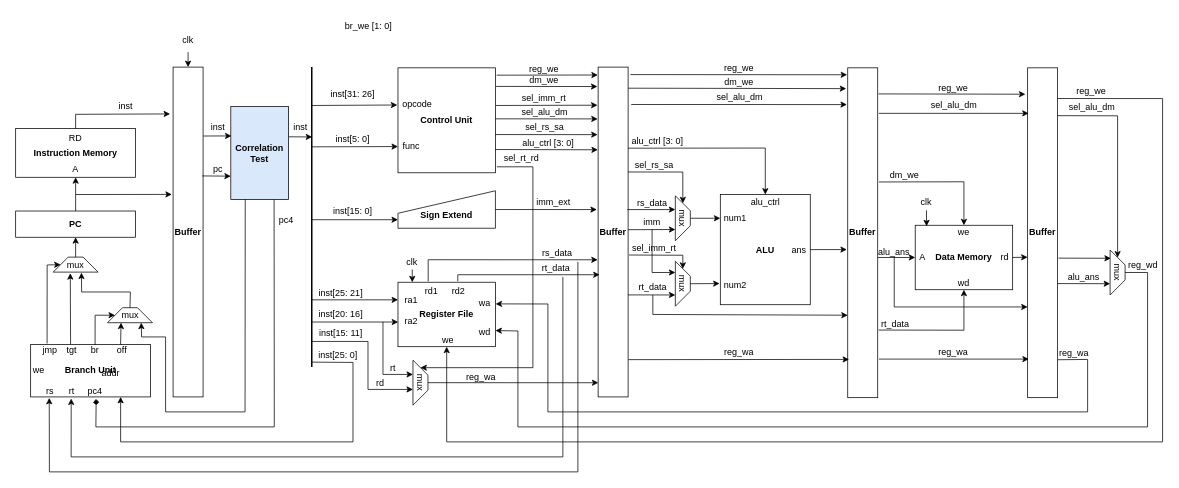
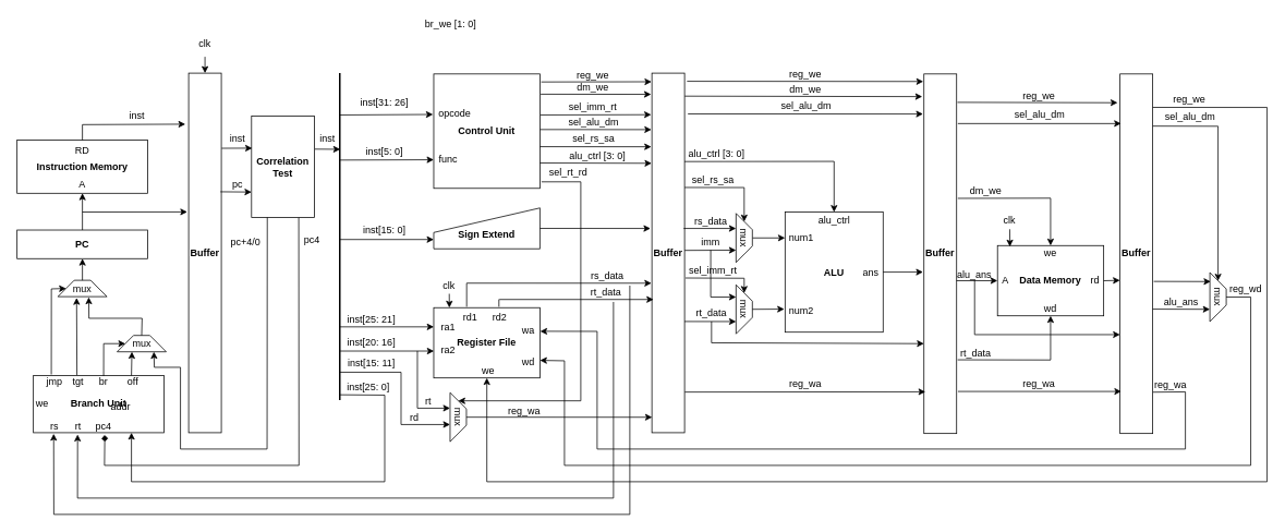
- <mxCell id="135" value="br_we [1: 0]" style="text;html=1;strokeColor=none;fillColor=none;align=center;verticalAlign=middle;whiteSpace=wrap;rounded=0;" parent="1" vertex="1"><mxGeometry x="456" y="25" width="70" height="19" as="geometry" /></mxCell>
+ <mxCell id="135" value="br_we [1: 0]" style="text;html=1;strokeColor=none;fillColor=none;align=center;verticalAlign=middle;whiteSpace=wrap;rounded=0;" parent="1" vertex="1"><mxGeometry x="516" y="20" width="70" height="19" as="geometry" /></mxCell>
- <mxCell id="151" value="&lt;b&gt;Correlation Test&lt;/b&gt;" style="rounded=0;whiteSpace=wrap;html=1;fillColor=#dae8fc;" parent="1" vertex="1"><mxGeometry x="307" y="141.5" width="77" height="124" as="geometry" /></mxCell>
+ <mxCell id="151" value="&lt;b&gt;Correlation Test&lt;/b&gt;" style="rounded=0;whiteSpace=wrap;html=1;" parent="1" vertex="1"><mxGeometry x="307" y="141.5" width="77" height="124" as="geometry" /></mxCell>
- <mxCell id="66" value="imm_ext" style="text;html=1;strokeColor=none;fillColor=none;align=center;verticalAlign=middle;whiteSpace=wrap;rounded=0;" parent="1" vertex="1"><mxGeometry x="705" y="260" width="65" height="20" as="geometry" /></mxCell>
+ <mxCell id="156" value="pc+4/0" style="text;html=1;strokeColor=none;fillColor=none;align=center;verticalAlign=middle;whiteSpace=wrap;rounded=0;" parent="1" vertex="1"><mxGeometry x="280" y="287.5" width="40" height="16" as="geometry" /></mxCell>
